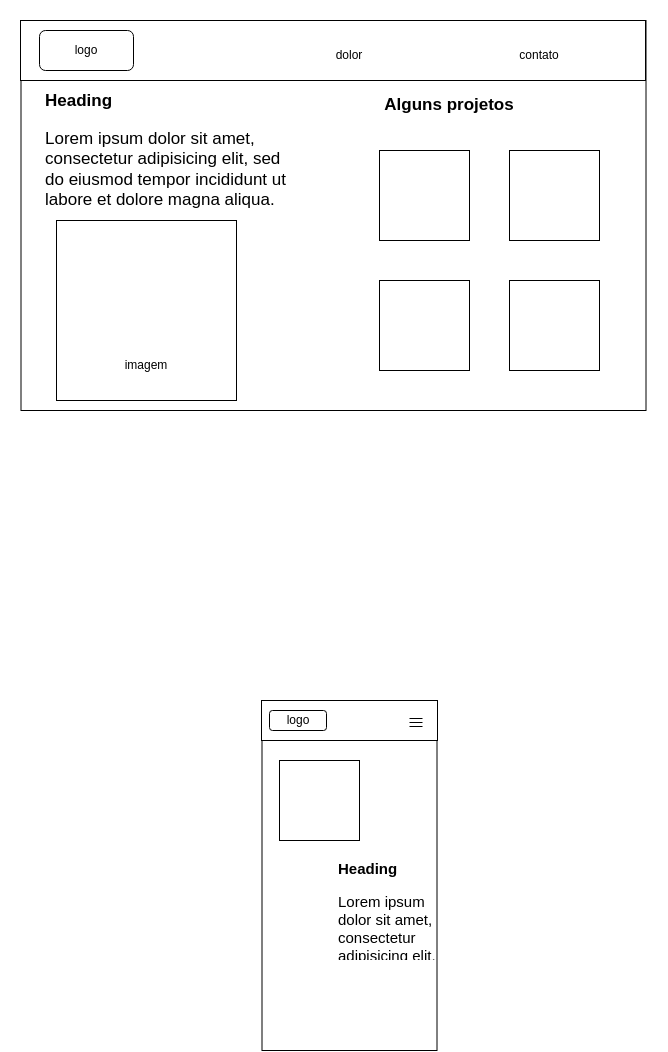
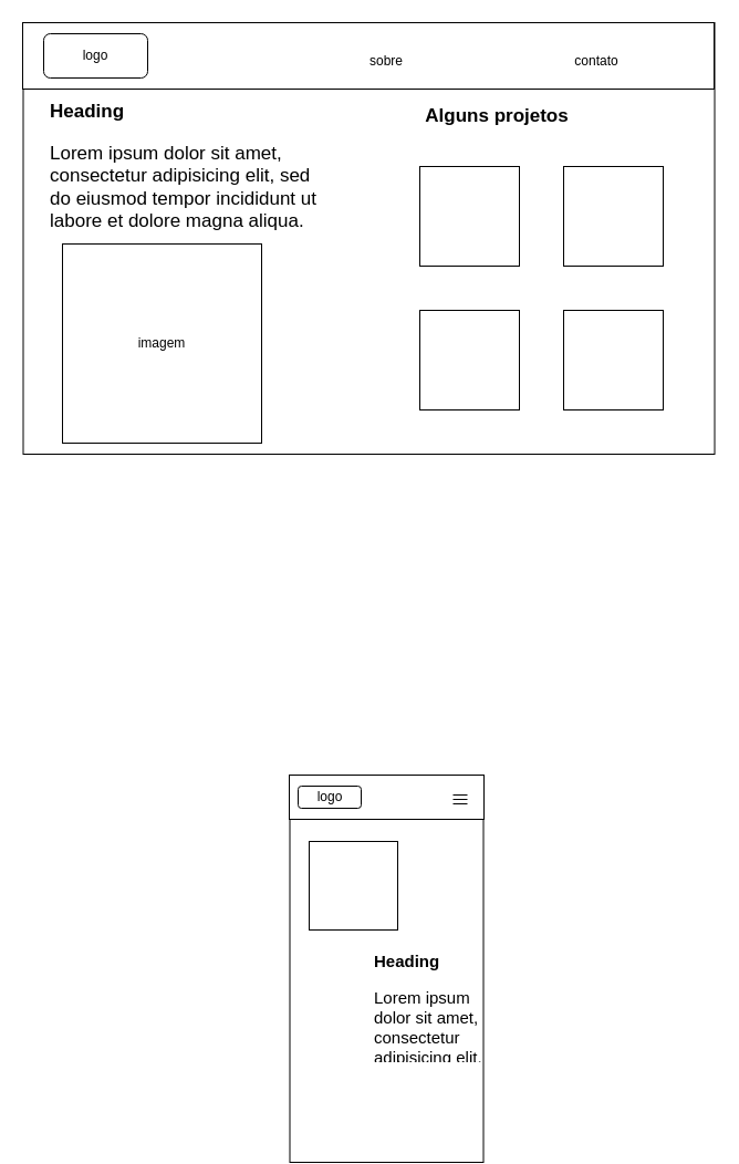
- <mxCell id="6" value="dolor" style="text;html=1;strokeColor=none;fillColor=none;align=center;verticalAlign=middle;whiteSpace=wrap;rounded=0;" vertex="1" parent="1"><mxGeometry x="319" y="40" width="60" height="30" as="geometry" /></mxCell>
+ <mxCell id="6" value="sobre" style="text;html=1;strokeColor=none;fillColor=none;align=center;verticalAlign=middle;whiteSpace=wrap;rounded=0;" vertex="1" parent="1"><mxGeometry x="319" y="40" width="60" height="30" as="geometry" /></mxCell>
- <mxCell id="10" value="imagem" style="text;html=1;strokeColor=none;fillColor=none;align=center;verticalAlign=middle;whiteSpace=wrap;rounded=0;" vertex="1" parent="1"><mxGeometry x="116" y="350" width="60" height="30" as="geometry" /></mxCell>
+ <mxCell id="10" value="imagem" style="text;html=1;strokeColor=none;fillColor=none;align=center;verticalAlign=middle;whiteSpace=wrap;rounded=0;" vertex="1" parent="1"><mxGeometry x="116" y="295" width="60" height="30" as="geometry" /></mxCell>
